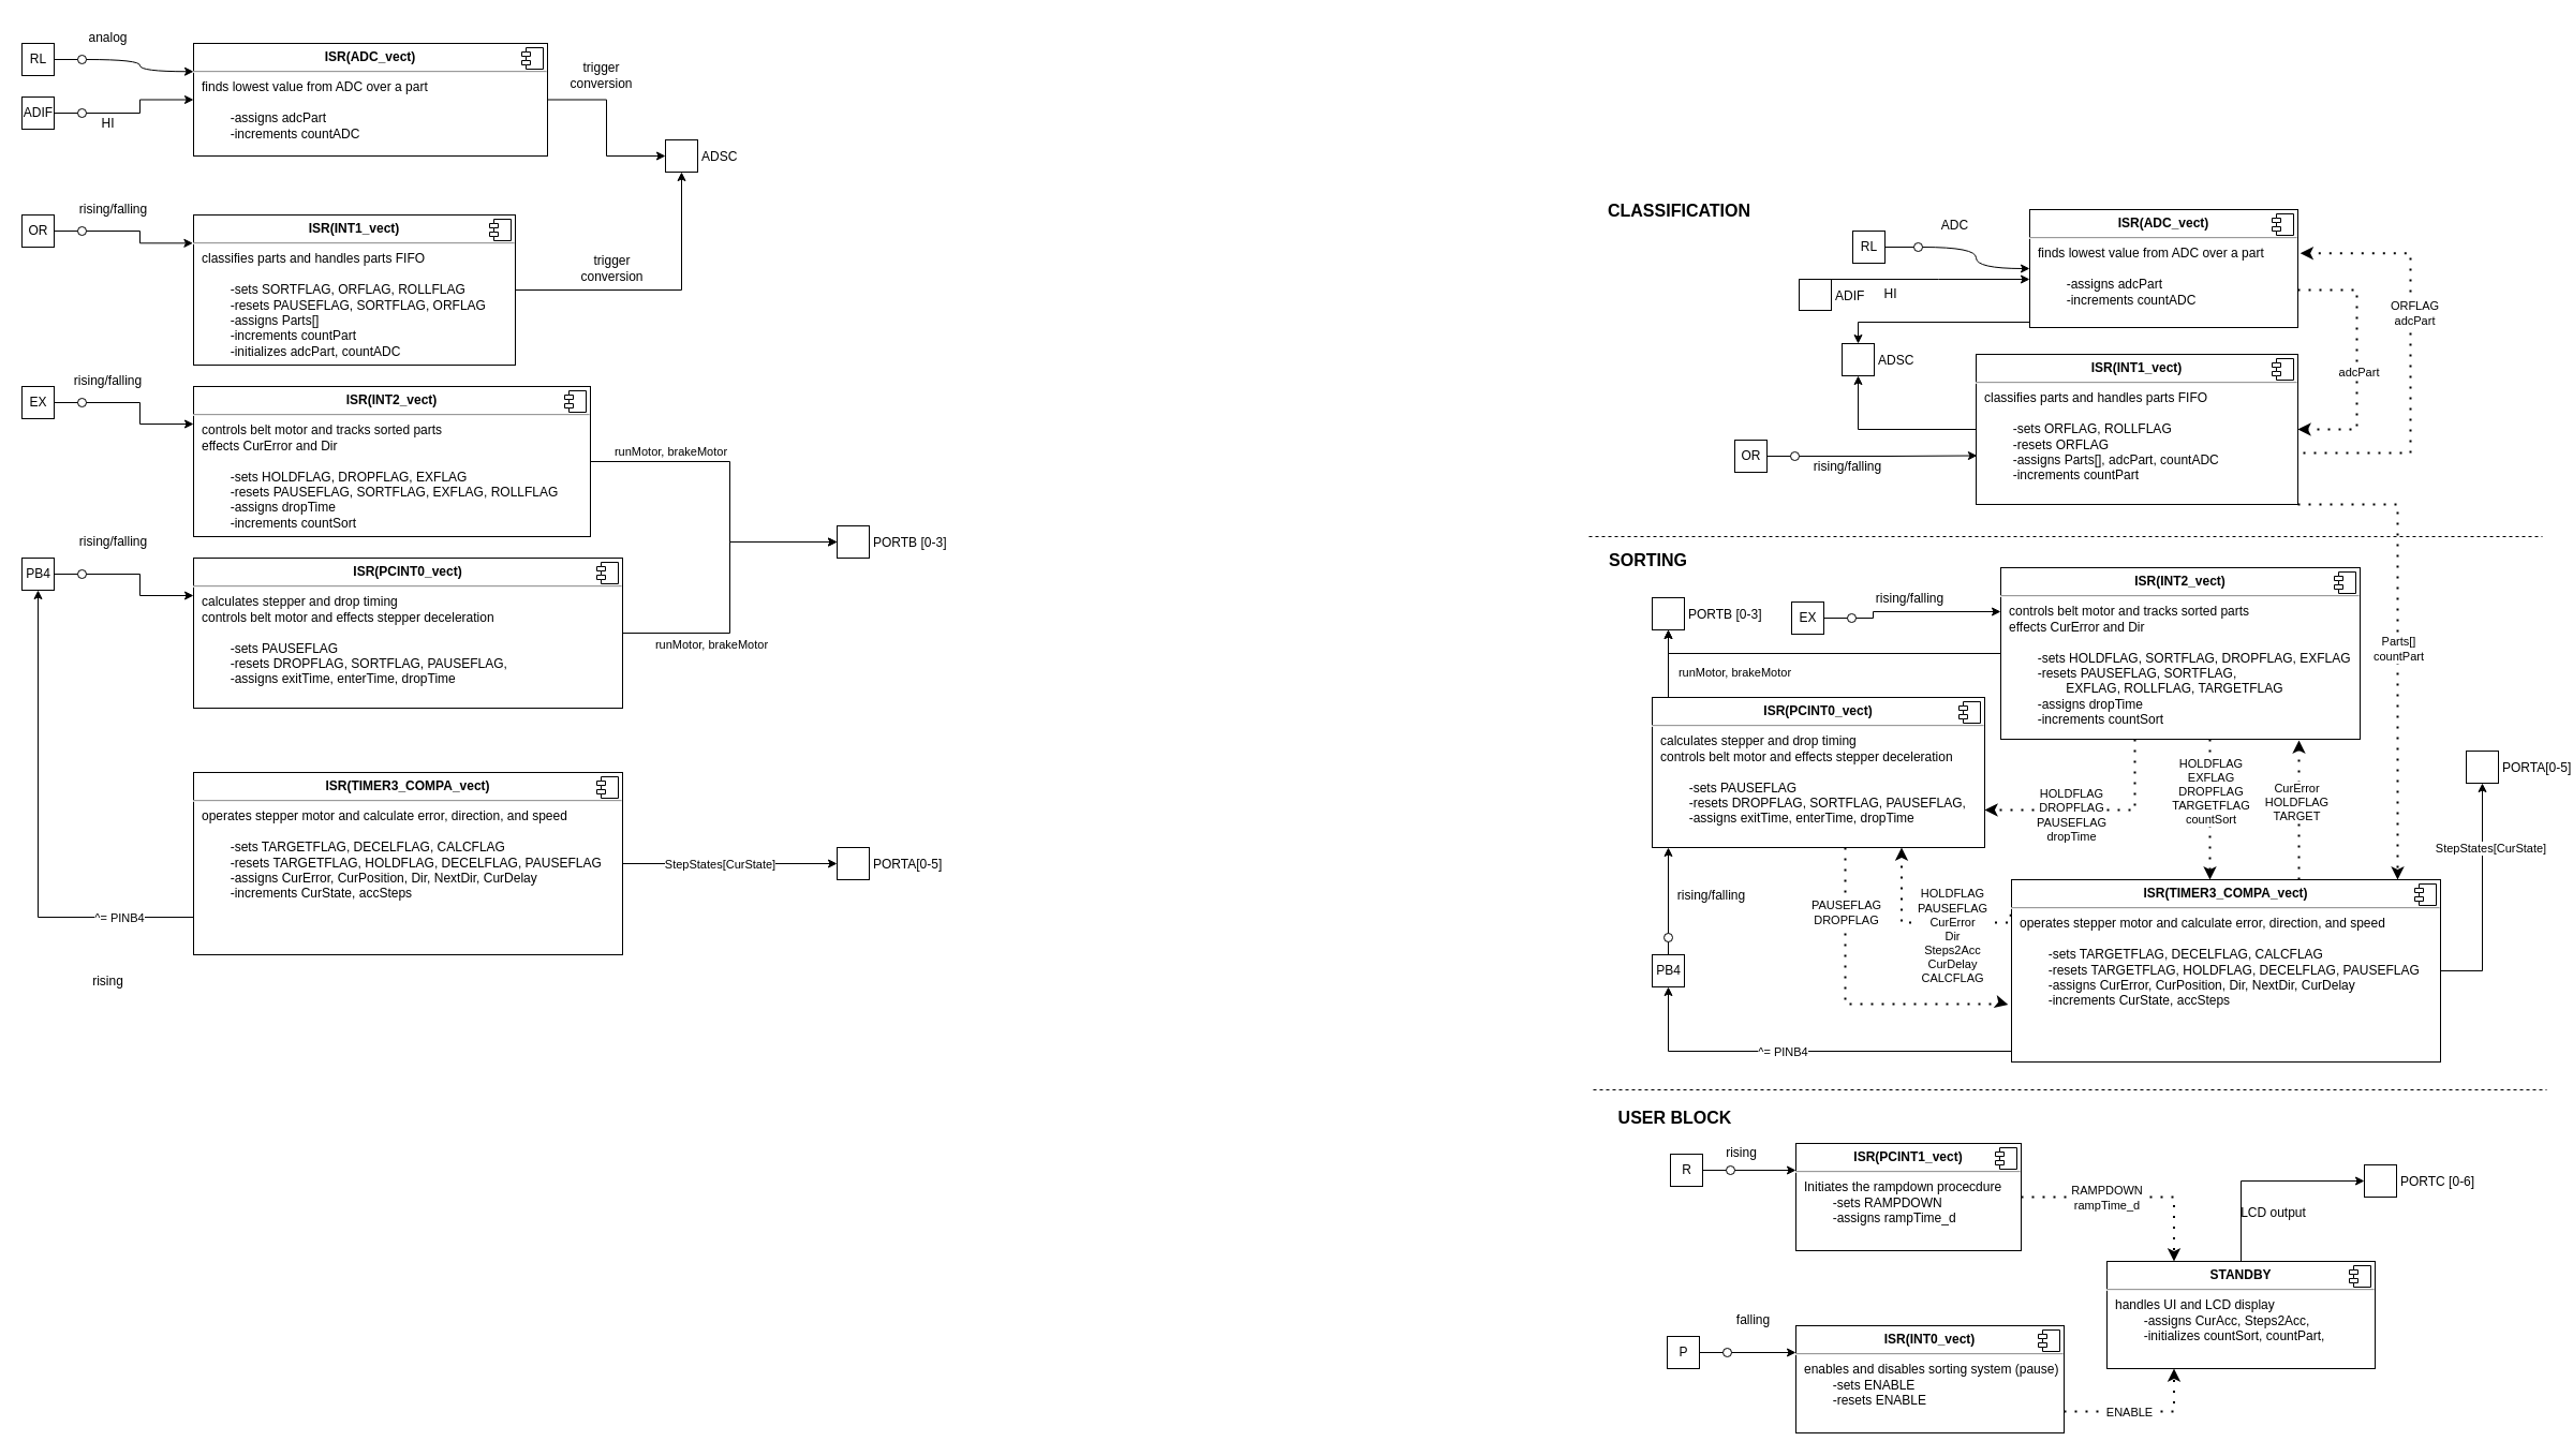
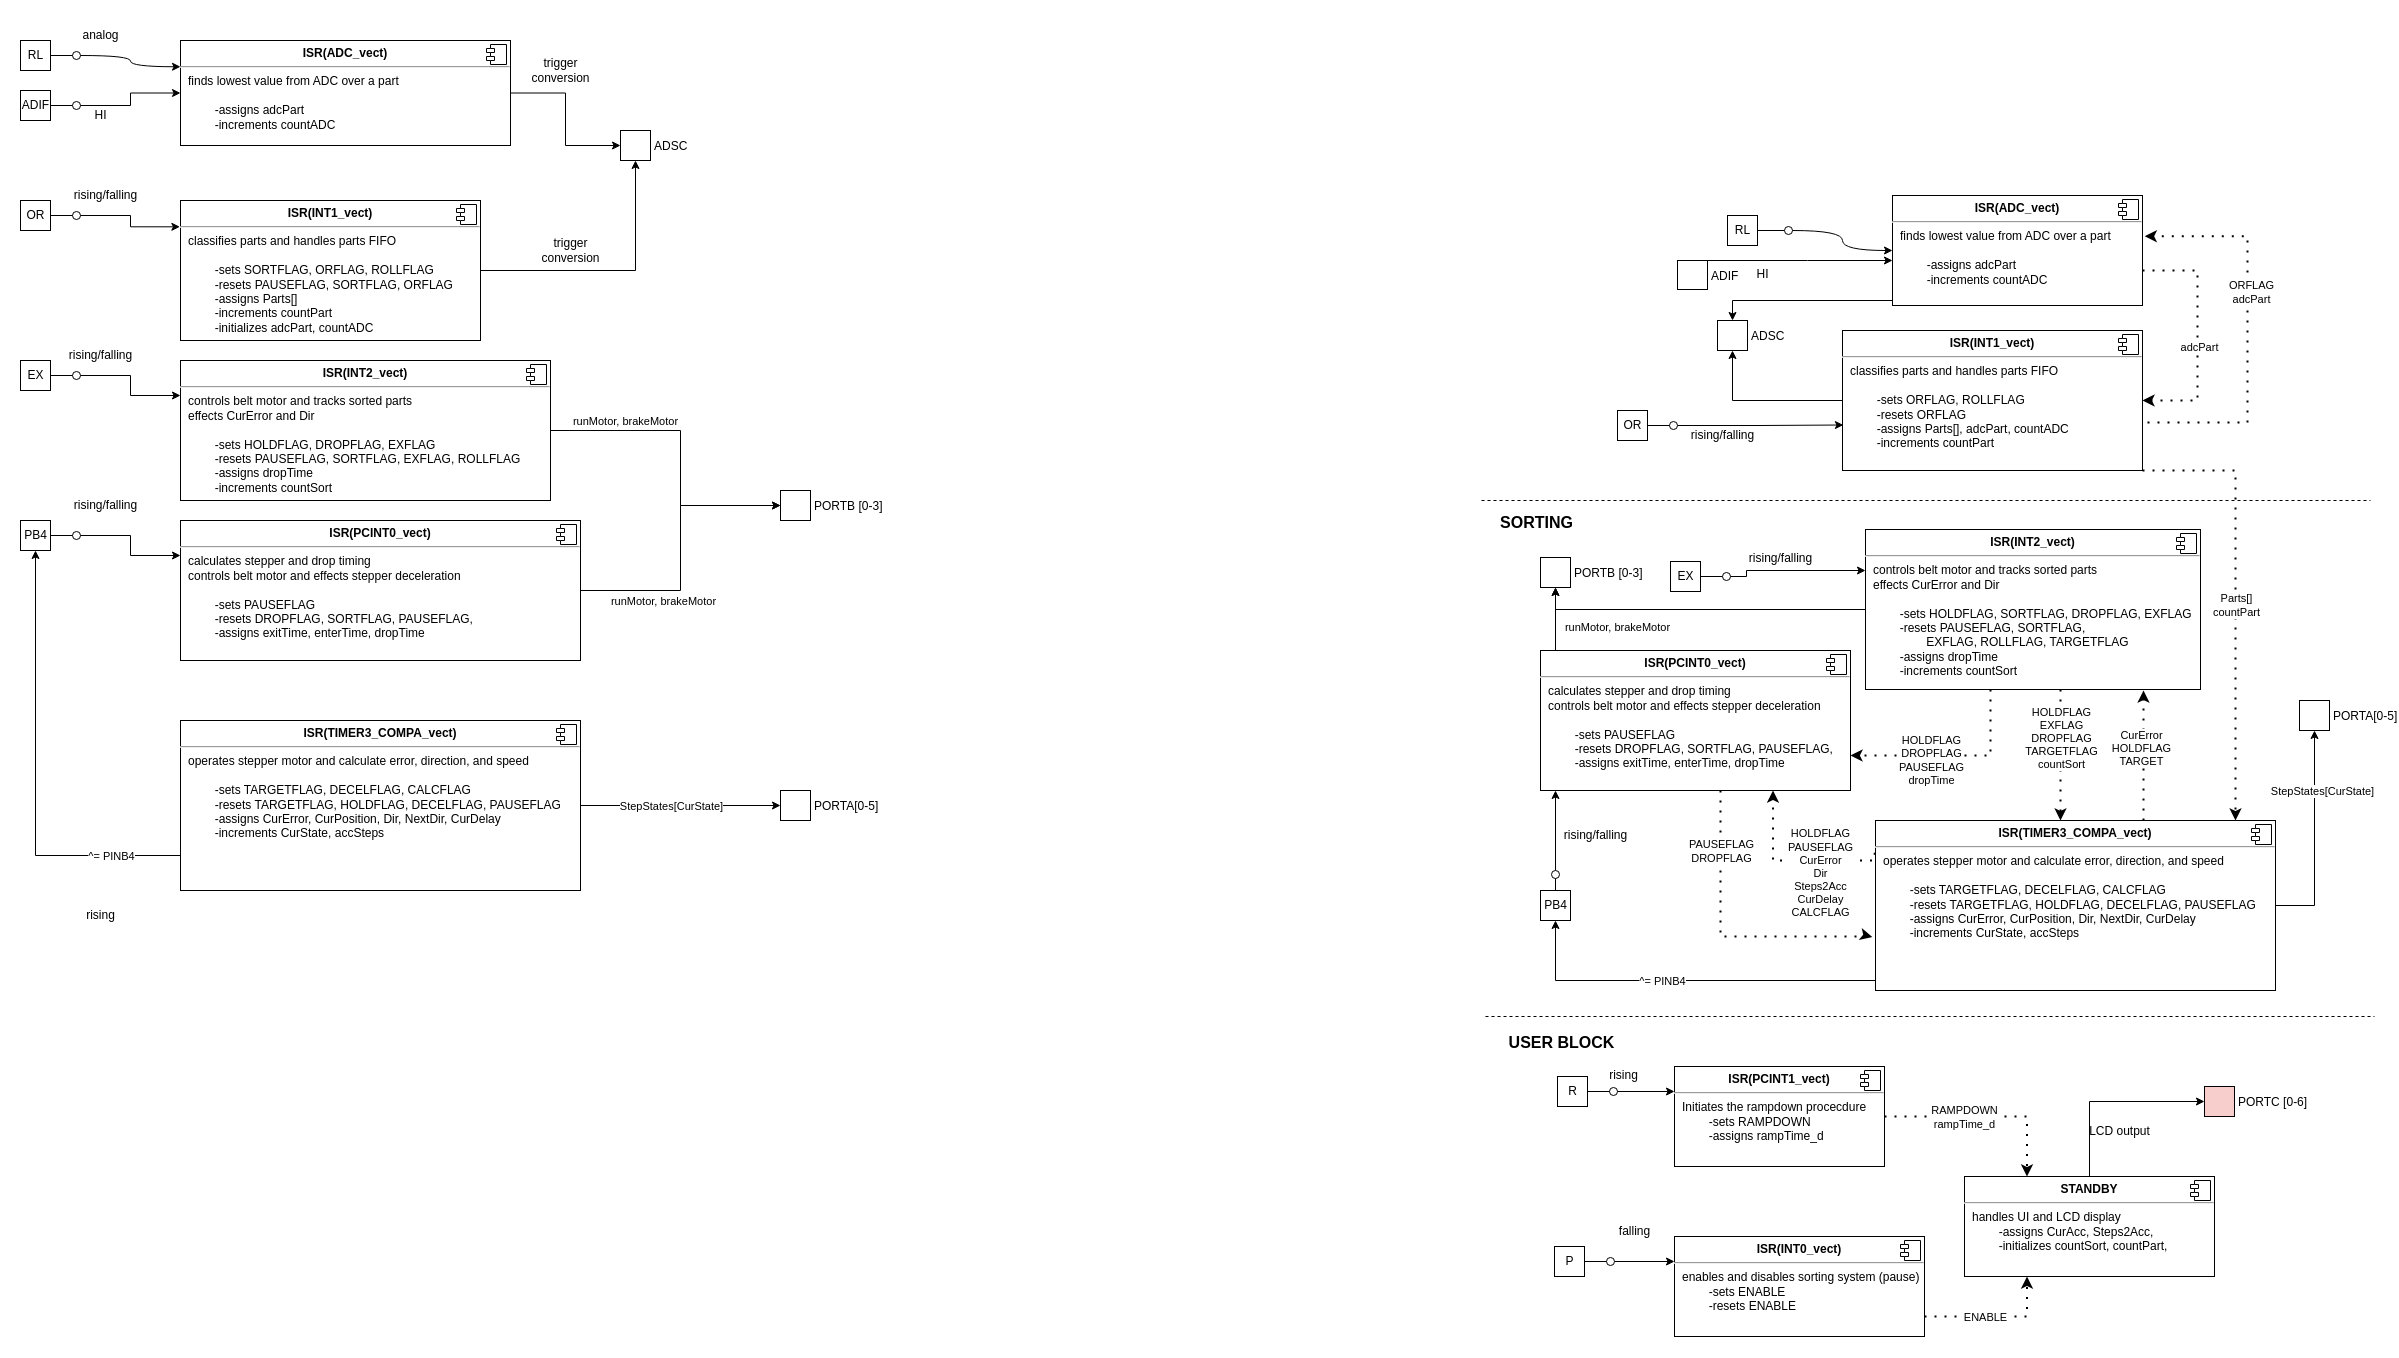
- <mxCell id="150" value="&lt;font style=&quot;font-size: 16px;&quot;&gt;&lt;b&gt;CLASSIFICATION&lt;/b&gt;&lt;/font&gt;" style="text;html=1;align=center;verticalAlign=middle;resizable=0;points=[];autosize=1;strokeColor=none;fillColor=none;" vertex="1" parent="1"><mxGeometry x="1489" y="180" width="151" height="31" as="geometry" /></mxCell>
- <mxCell id="139" value="ADC" style="text;html=1;align=center;verticalAlign=middle;resizable=0;points=[];autosize=1;strokeColor=none;fillColor=none;" parent="1" vertex="1"><mxGeometry x="1797" y="195" width="50" height="30" as="geometry" /></mxCell>
- <mxCell id="81" value="PORTC [0-6]" style="fontStyle=0;labelPosition=right;verticalLabelPosition=middle;align=left;verticalAlign=middle;spacingLeft=2;" parent="1" vertex="1"><mxGeometry x="2204" y="1086" width="30" height="30" as="geometry" /></mxCell>
+ <mxCell id="81" value="PORTC [0-6]" style="fontStyle=0;labelPosition=right;verticalLabelPosition=middle;align=left;verticalAlign=middle;spacingLeft=2;fillColor=#f8cecc;" parent="1" vertex="1"><mxGeometry x="2204" y="1086" width="30" height="30" as="geometry" /></mxCell>
